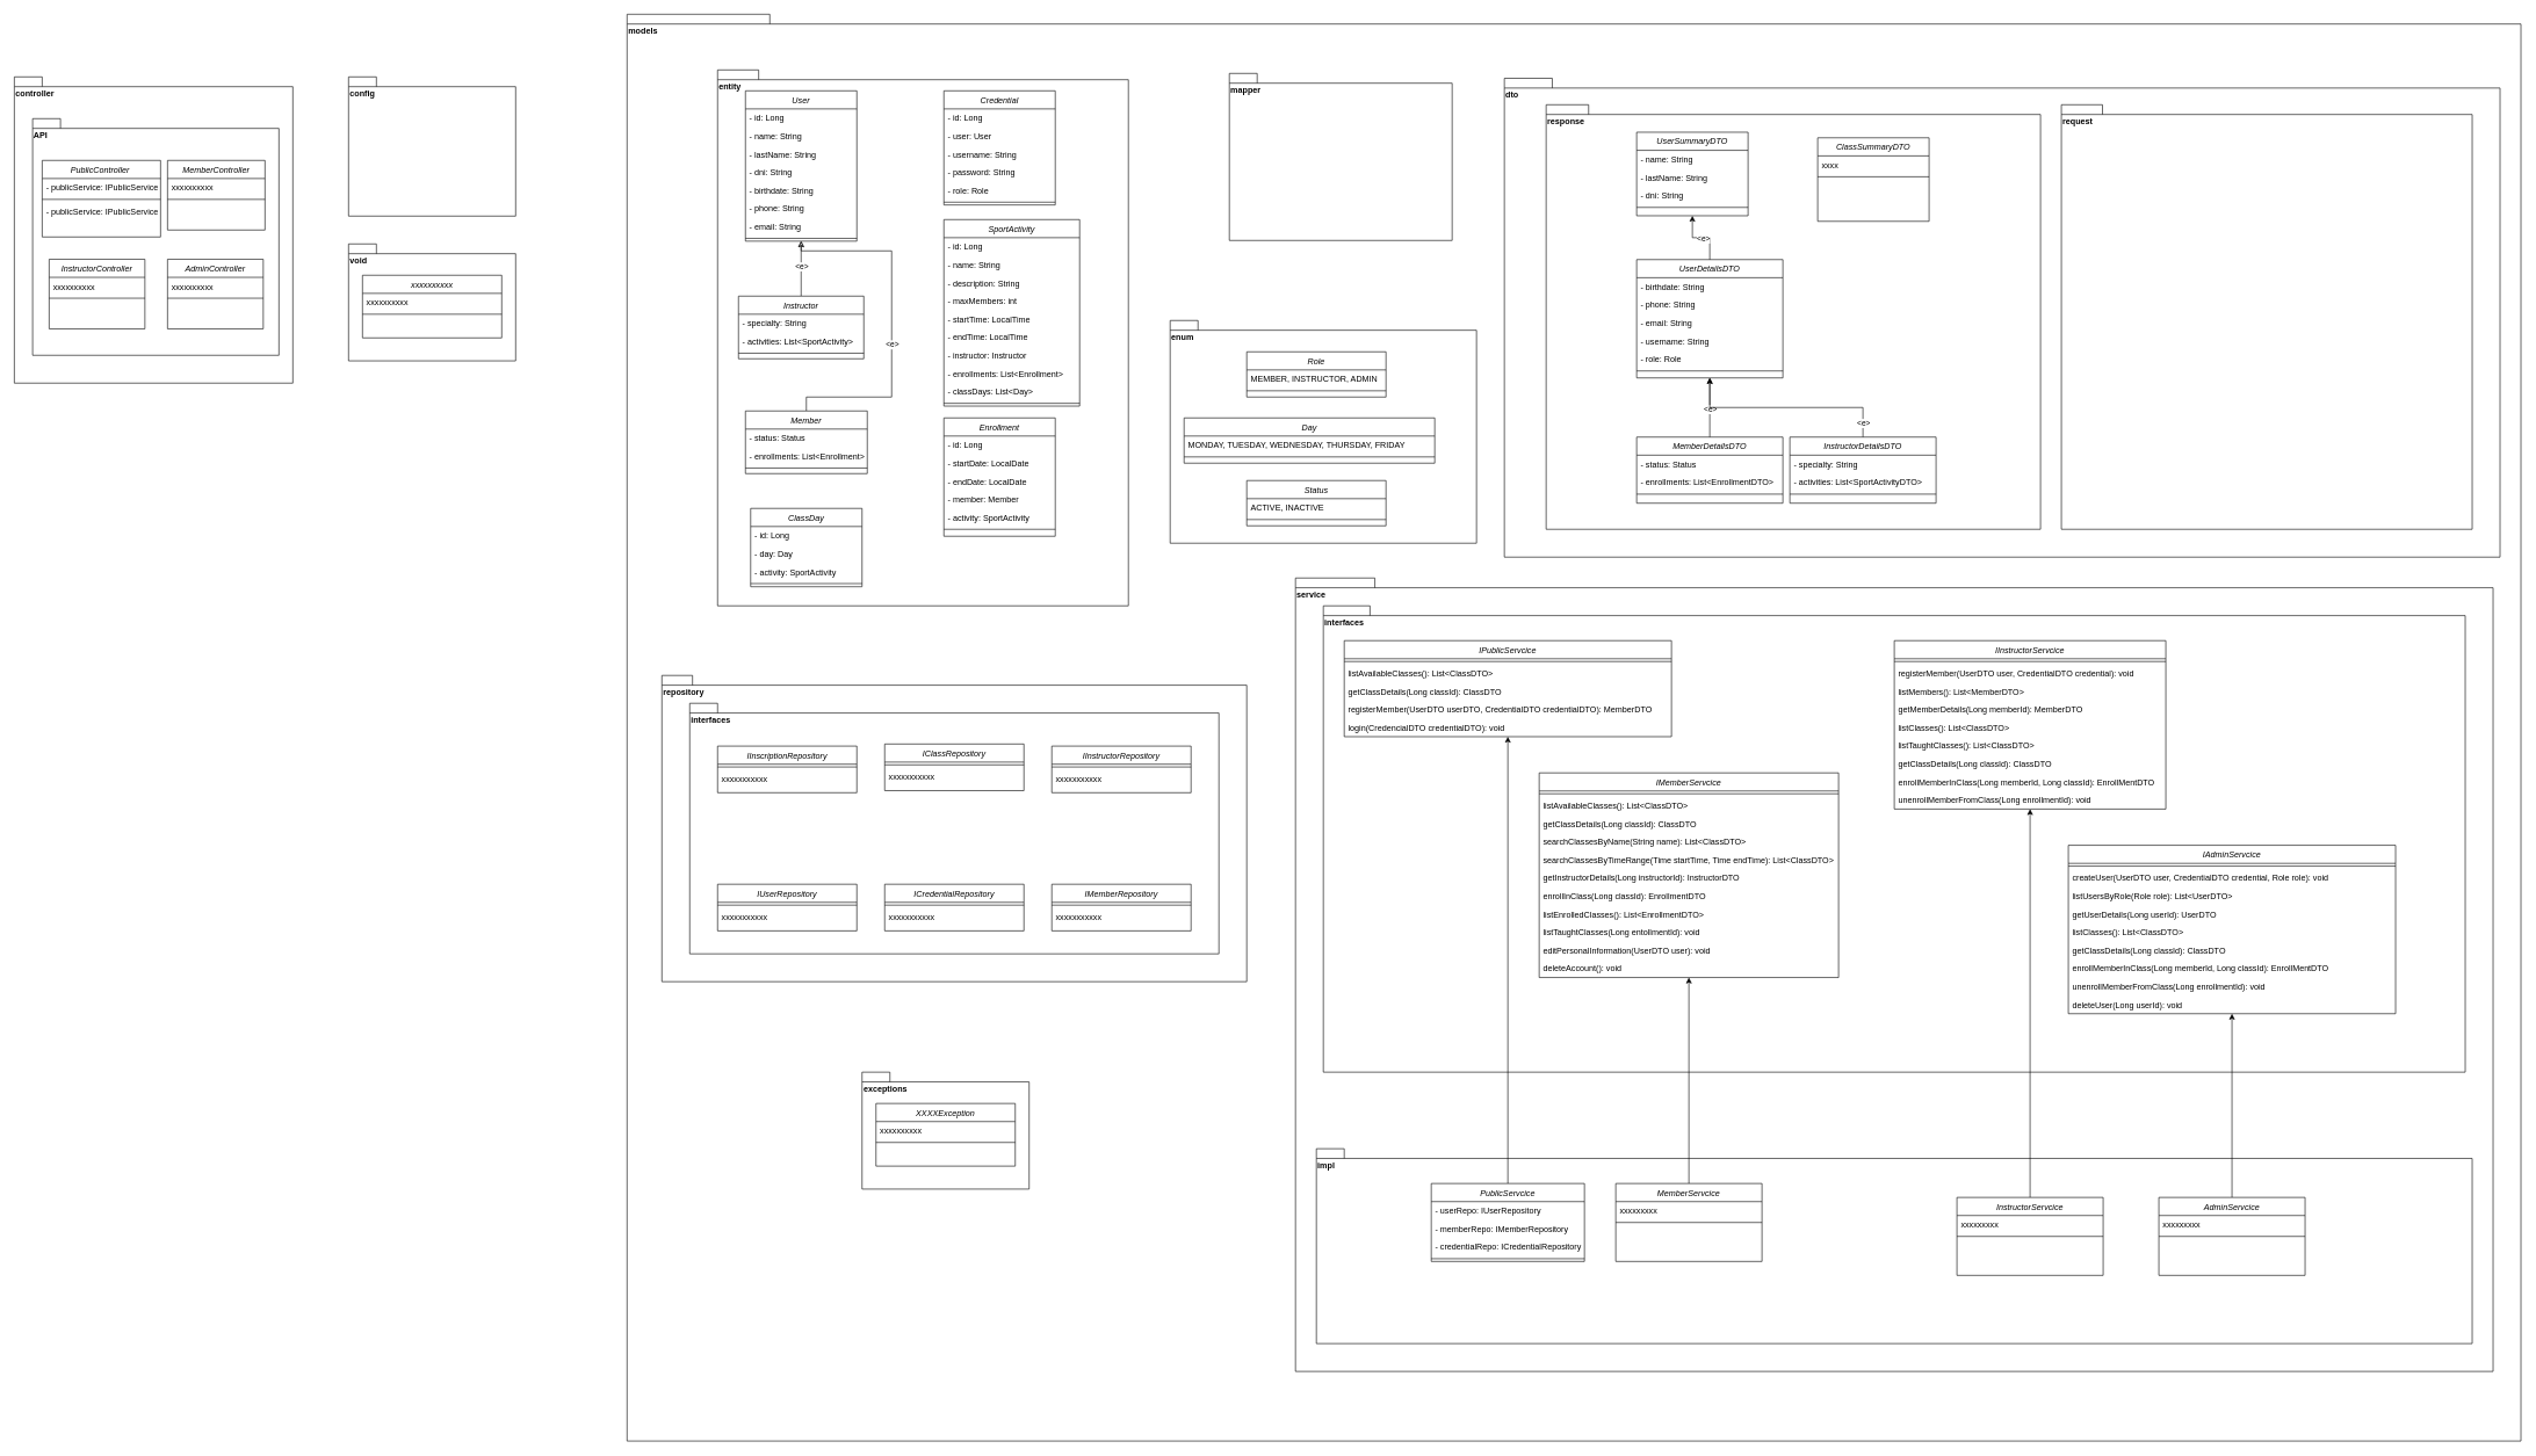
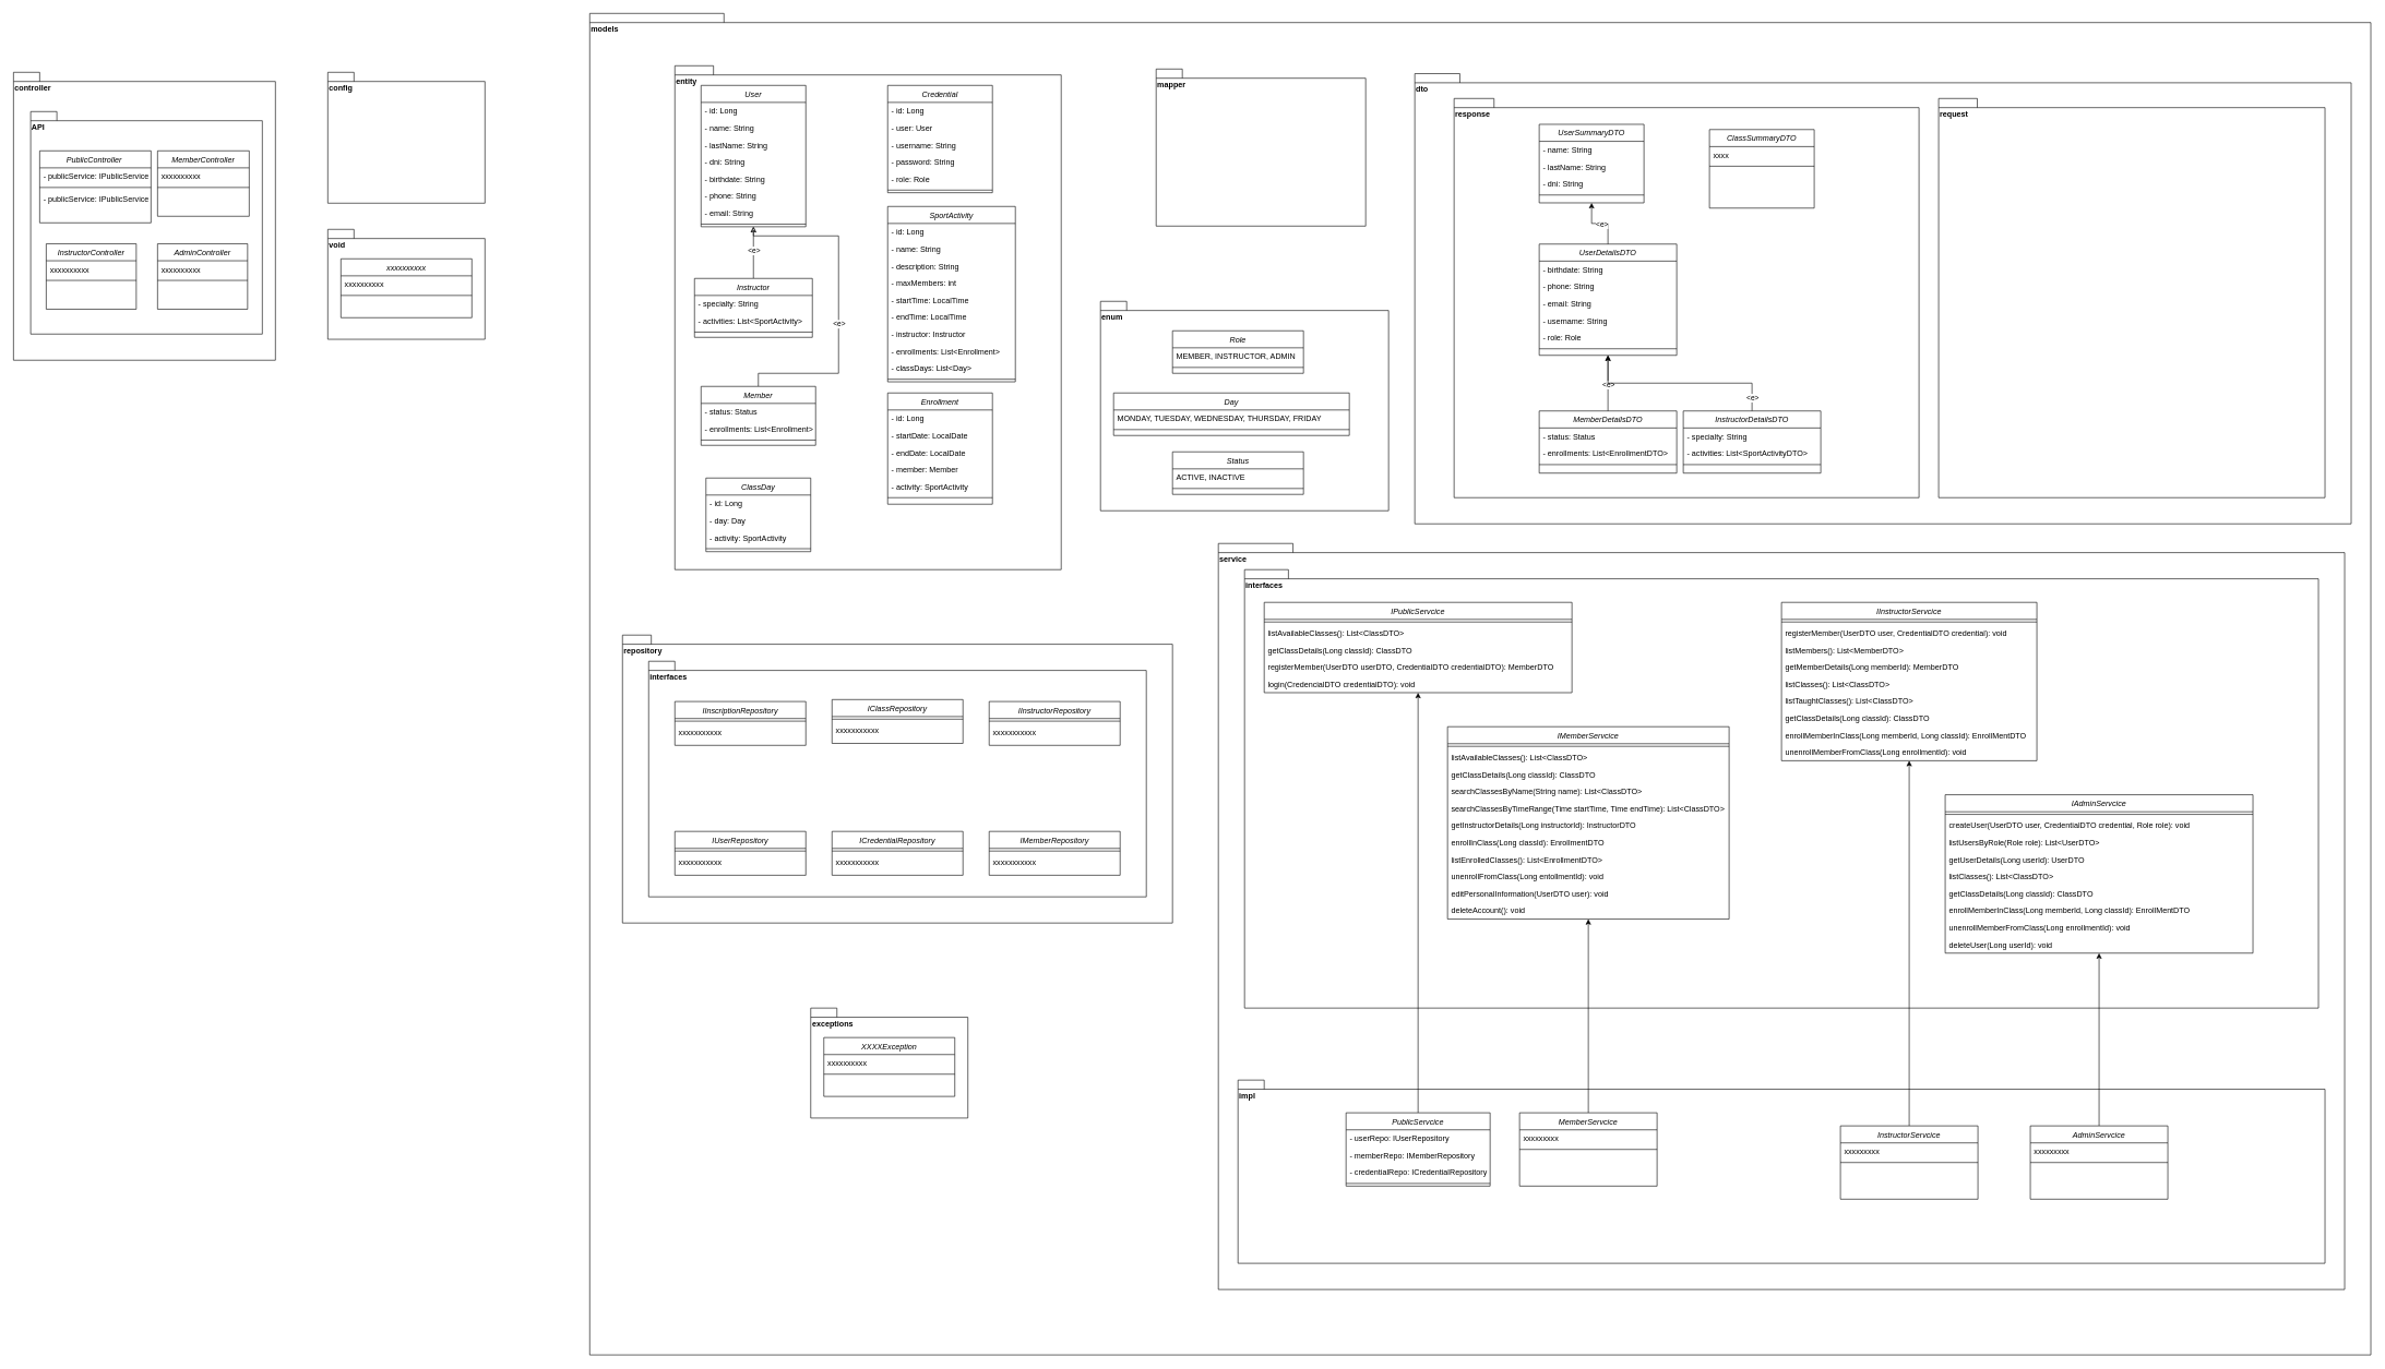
- <mxCell id="56" value="listTaughtClasses(Long entollmentId): void" style="text;align=left;verticalAlign=top;spacingLeft=4;spacingRight=4;overflow=hidden;rotatable=0;points=[[0,0.5],[1,0.5]];portConstraint=eastwest;rounded=0;" parent="47" vertex="1"><mxGeometry y="216" width="430" height="26" as="geometry" /></mxCell>
+ <mxCell id="56" value="unenrollFromClass(Long entollmentId): void" style="text;align=left;verticalAlign=top;spacingLeft=4;spacingRight=4;overflow=hidden;rotatable=0;points=[[0,0.5],[1,0.5]];portConstraint=eastwest;rounded=0;" parent="47" vertex="1"><mxGeometry y="216" width="430" height="26" as="geometry" /></mxCell>
